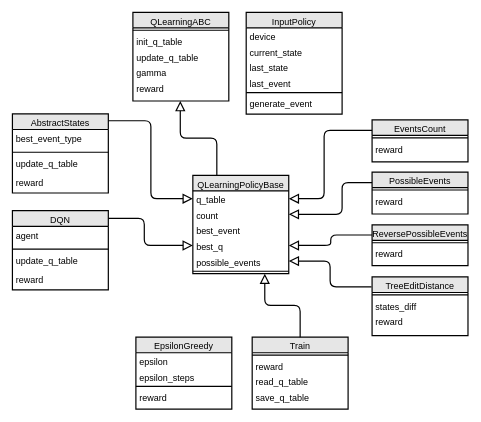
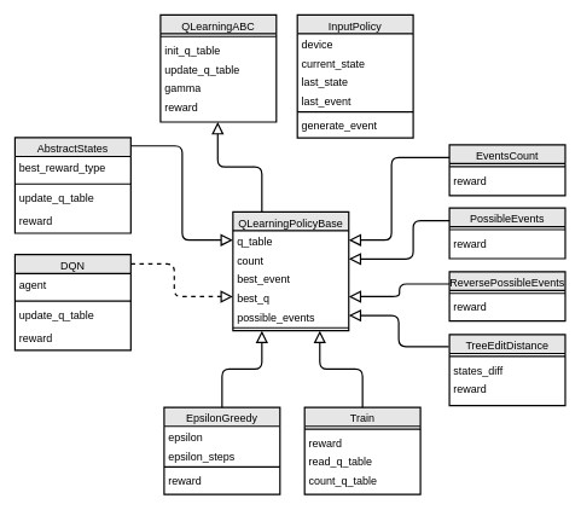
- <mxCell id="23" value="best_event_type" style="text;align=left;verticalAlign=top;spacingLeft=4;spacingRight=4;overflow=hidden;rotatable=0;points=[[0,0.5],[1,0.5]];portConstraint=eastwest;strokeWidth=2;fontSize=15;fontStyle=0" parent="22" vertex="1"><mxGeometry y="26" width="160" height="34" as="geometry" /></mxCell>
+ <mxCell id="23" value="best_reward_type" style="text;align=left;verticalAlign=top;spacingLeft=4;spacingRight=4;overflow=hidden;rotatable=0;points=[[0,0.5],[1,0.5]];portConstraint=eastwest;strokeWidth=2;fontSize=15;fontStyle=0" parent="22" vertex="1"><mxGeometry y="26" width="160" height="34" as="geometry" /></mxCell>
- <mxCell id="57" value="" style="edgeStyle=elbowEdgeStyle;elbow=horizontal;endArrow=block;html=1;fontColor=#000000;endSize=12;strokeColor=#000000;strokeWidth=2;exitX=1;exitY=0.098;exitDx=0;exitDy=0;entryX=0;entryY=0.5;entryDx=0;entryDy=0;endFill=0;exitPerimeter=0;fontSize=15;fontStyle=0;verticalAlign=top;" edge="1" parent="1" source="51" target="19"><mxGeometry width="50" height="50" relative="1" as="geometry"><mxPoint x="190" y="283.5" as="sourcePoint" /><mxPoint x="331" y="367" as="targetPoint" /><Array as="points"><mxPoint x="240" y="392" /></Array></mxGeometry></mxCell>
+ <mxCell id="57" value="" style="edgeStyle=elbowEdgeStyle;elbow=horizontal;endArrow=block;html=1;fontColor=#000000;endSize=12;strokeColor=#000000;strokeWidth=2;exitX=1;exitY=0.098;exitDx=0;exitDy=0;entryX=0;entryY=0.5;entryDx=0;entryDy=0;endFill=0;exitPerimeter=0;fontSize=15;fontStyle=0;verticalAlign=top;dashed=1;" edge="1" parent="1" source="51" target="19"><mxGeometry width="50" height="50" relative="1" as="geometry"><mxPoint x="190" y="283.5" as="sourcePoint" /><mxPoint x="331" y="367" as="targetPoint" /><Array as="points"><mxPoint x="240" y="392" /></Array></mxGeometry></mxCell>
+ <mxCell id="62" value="" style="edgeStyle=elbowEdgeStyle;elbow=vertical;endArrow=block;html=1;fontColor=#000000;endSize=12;strokeColor=#000000;strokeWidth=2;exitX=0.5;exitY=0;exitDx=0;exitDy=0;entryX=0.25;entryY=1;entryDx=0;entryDy=0;endFill=0;fontSize=15;fontStyle=0;verticalAlign=top;" edge="1" parent="1" source="30" target="15"><mxGeometry width="50" height="50" relative="1" as="geometry"><mxPoint x="371" y="302" as="sourcePoint" /><mxPoint x="310.04" y="160" as="targetPoint" /></mxGeometry></mxCell>
- <mxCell id="49" value="save_q_table" style="text;align=left;verticalAlign=top;spacingLeft=4;spacingRight=4;overflow=hidden;rotatable=0;points=[[0,0.5],[1,0.5]];portConstraint=eastwest;strokeWidth=2;fontSize=15;fontStyle=0" parent="45" vertex="1"><mxGeometry y="86" width="160" height="34" as="geometry" /></mxCell>
+ <mxCell id="49" value="count_q_table" style="text;align=left;verticalAlign=top;spacingLeft=4;spacingRight=4;overflow=hidden;rotatable=0;points=[[0,0.5],[1,0.5]];portConstraint=eastwest;strokeWidth=2;fontSize=15;fontStyle=0" parent="45" vertex="1"><mxGeometry y="86" width="160" height="34" as="geometry" /></mxCell>
